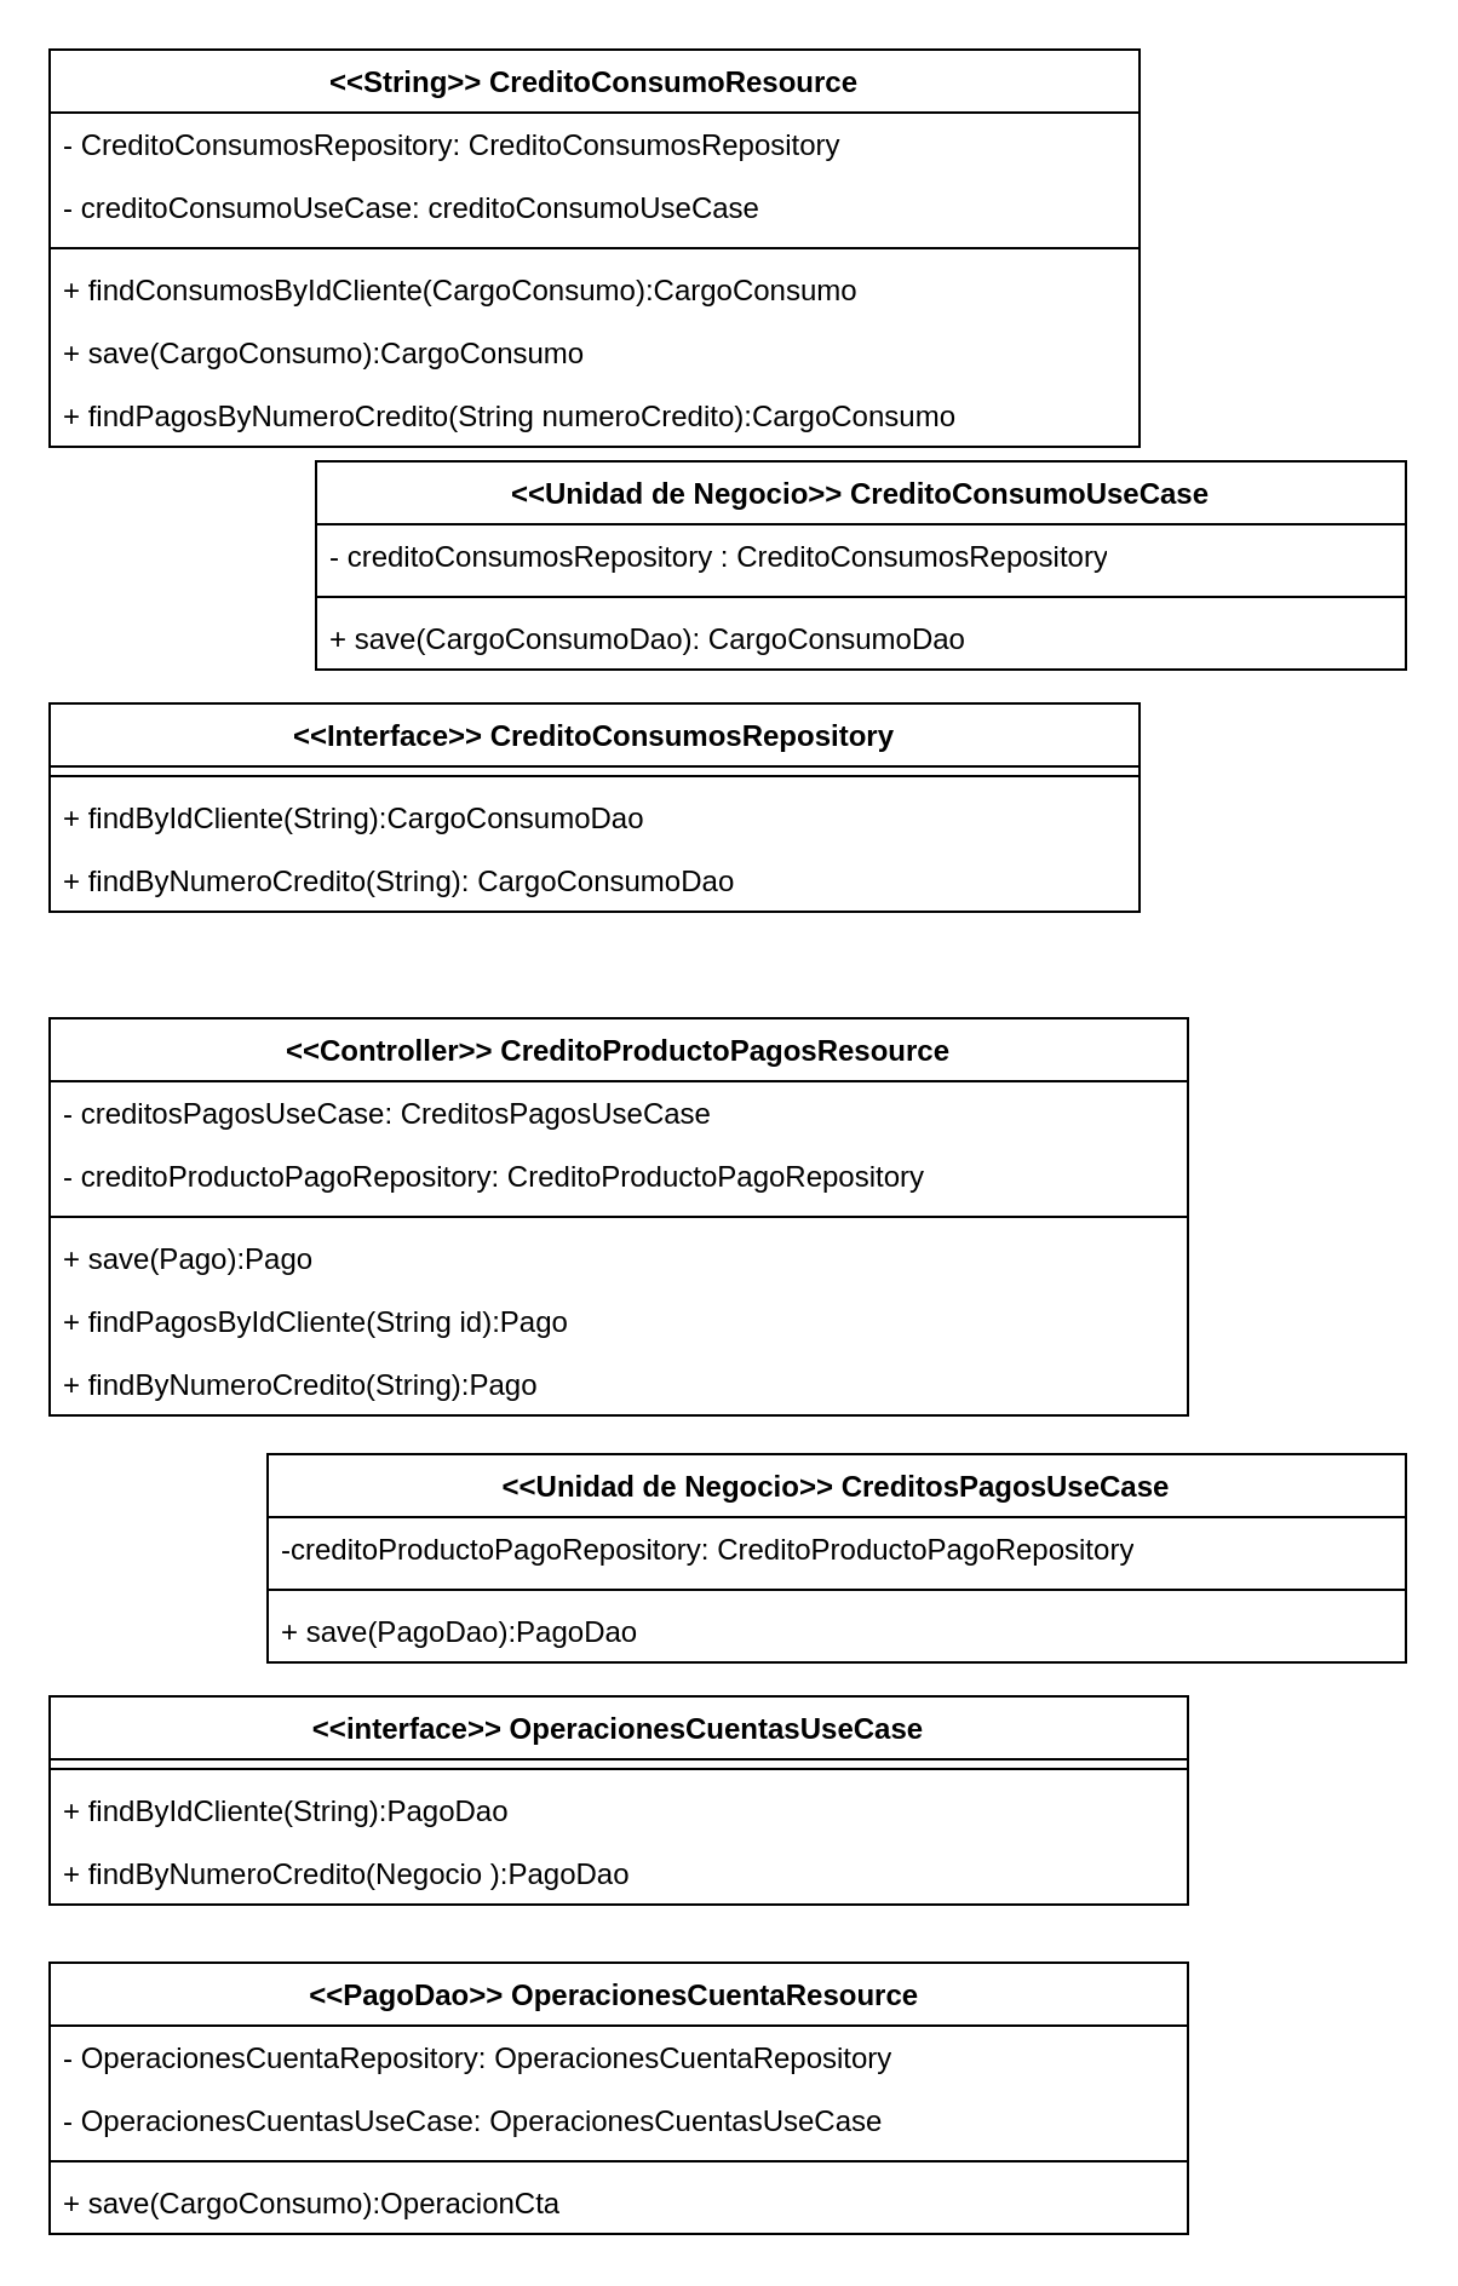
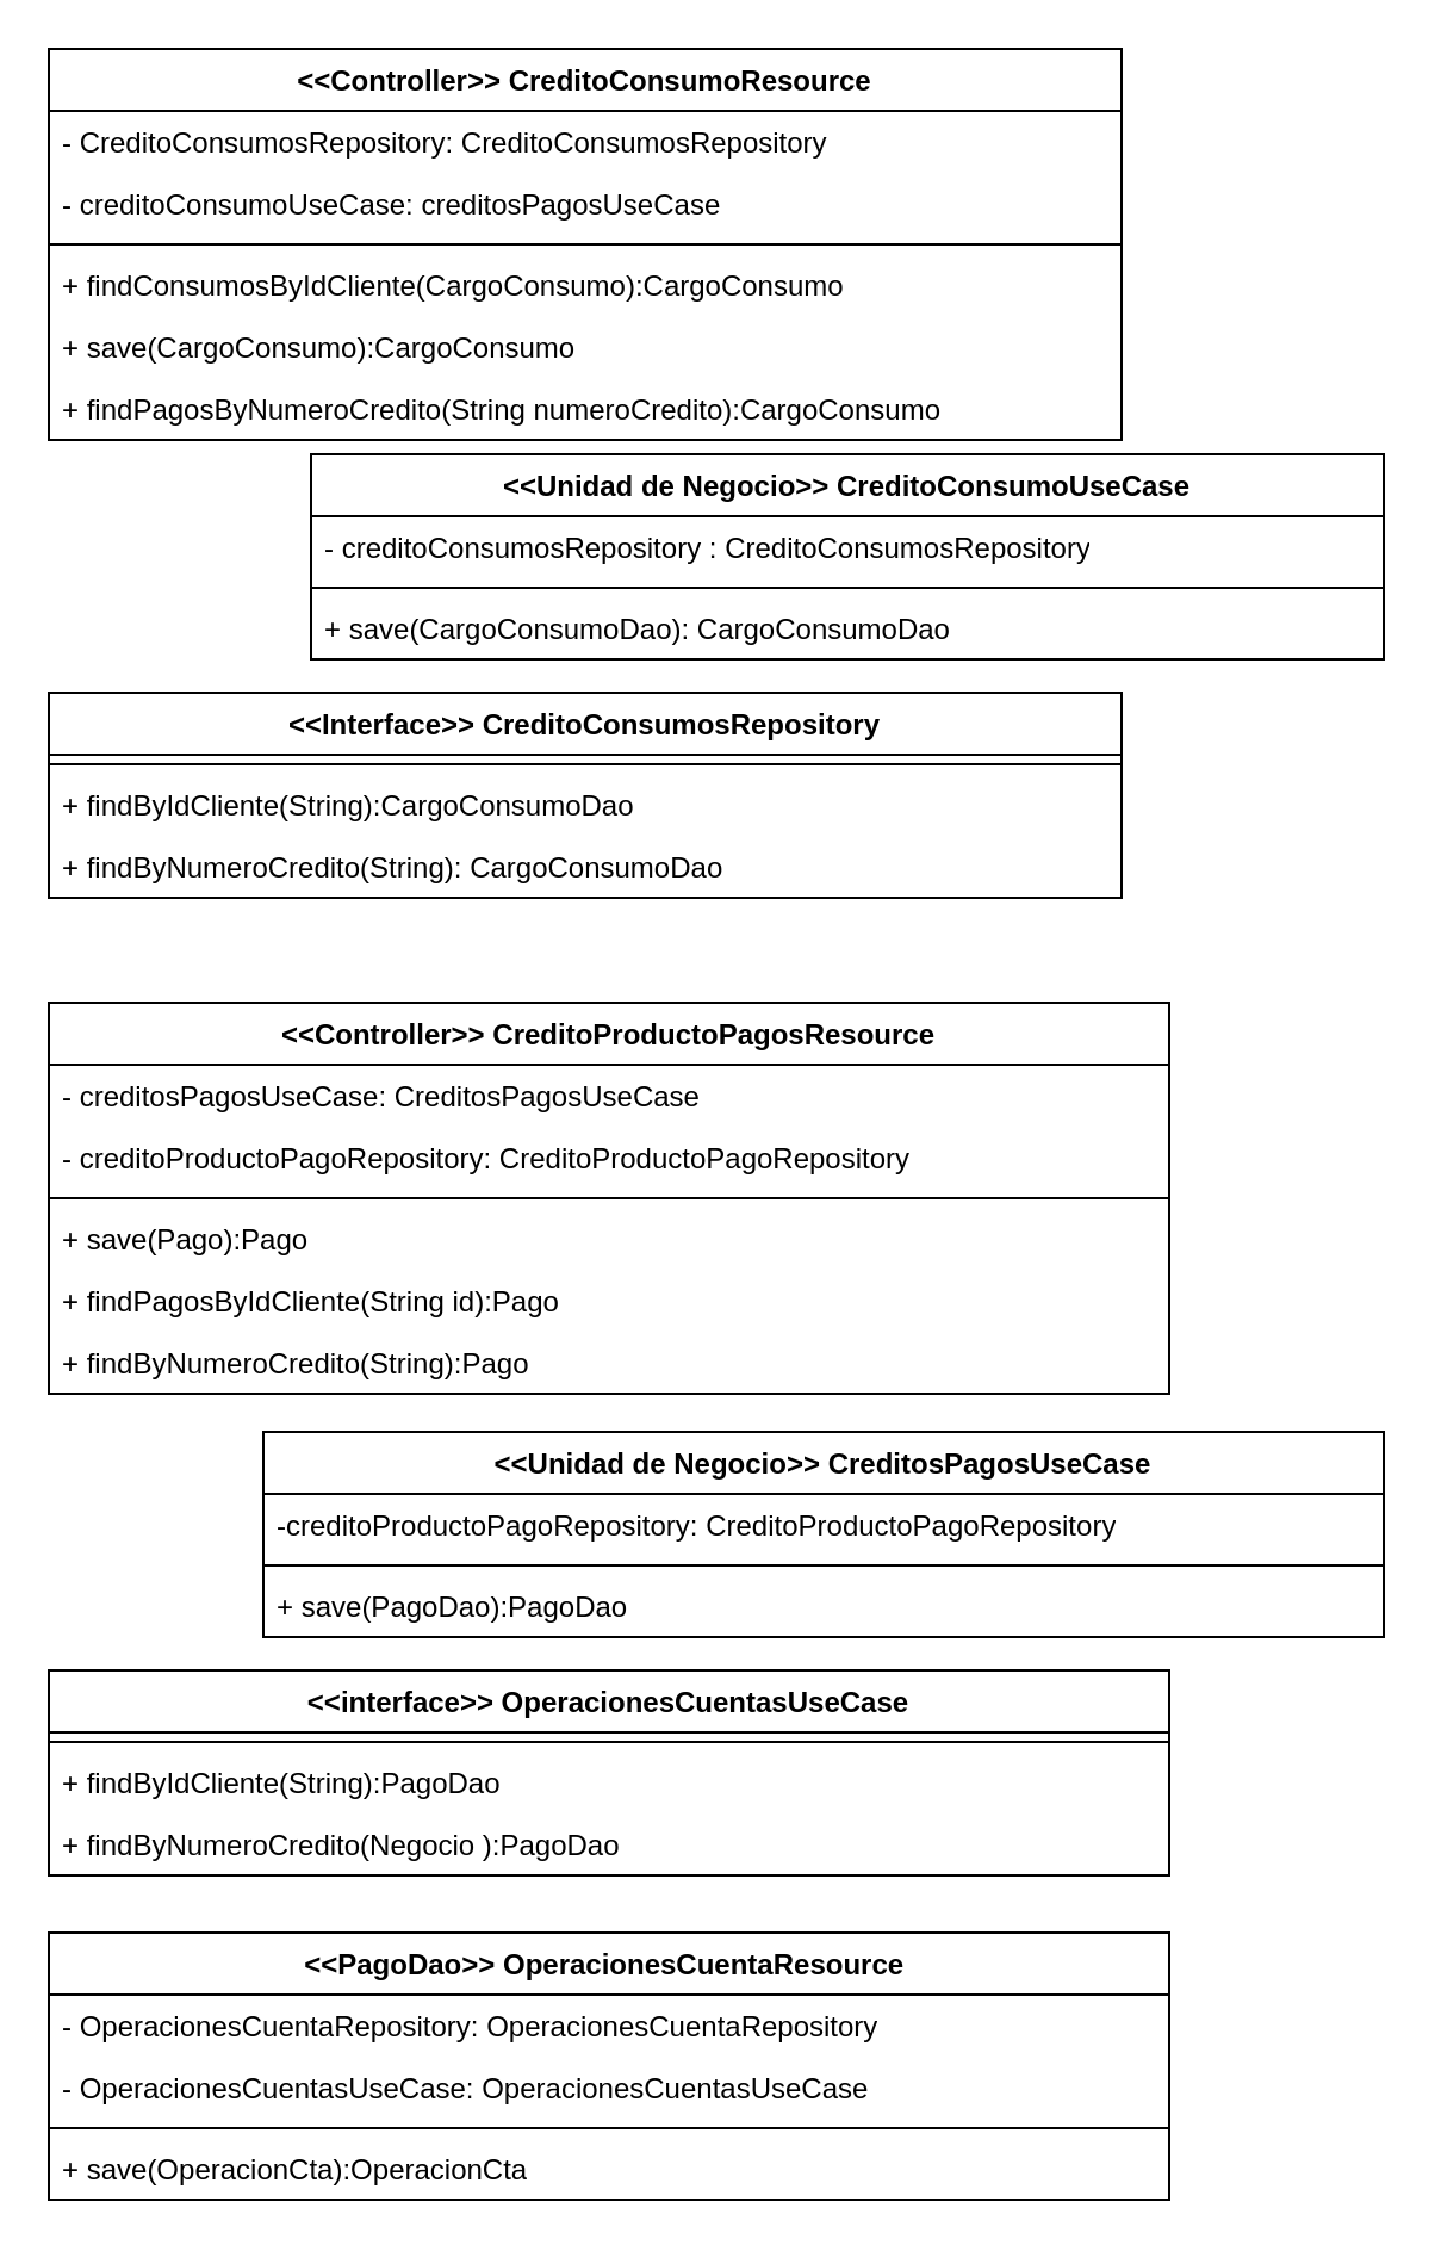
- <mxCell id="2" value="&amp;lt;&amp;lt;String&amp;gt;&amp;gt;&amp;nbsp;CreditoConsumoResource" style="swimlane;fontStyle=1;align=center;verticalAlign=top;childLayout=stackLayout;horizontal=1;startSize=26;horizontalStack=0;resizeParent=1;resizeParentMax=0;resizeLast=0;collapsible=1;marginBottom=0;whiteSpace=wrap;html=1;" vertex="1" parent="1"><mxGeometry x="20" y="20" width="450" height="164" as="geometry" /></mxCell>
+ <mxCell id="2" value="&amp;lt;&amp;lt;Controller&amp;gt;&amp;gt;&amp;nbsp;CreditoConsumoResource" style="swimlane;fontStyle=1;align=center;verticalAlign=top;childLayout=stackLayout;horizontal=1;startSize=26;horizontalStack=0;resizeParent=1;resizeParentMax=0;resizeLast=0;collapsible=1;marginBottom=0;whiteSpace=wrap;html=1;" vertex="1" parent="1"><mxGeometry x="20" y="20" width="450" height="164" as="geometry" /></mxCell>
- <mxCell id="4" value="-&amp;nbsp;creditoConsumoUseCase:&amp;nbsp;creditoConsumoUseCase" style="text;strokeColor=none;fillColor=none;align=left;verticalAlign=top;spacingLeft=4;spacingRight=4;overflow=hidden;rotatable=0;points=[[0,0.5],[1,0.5]];portConstraint=eastwest;whiteSpace=wrap;html=1;" vertex="1" parent="2"><mxGeometry y="52" width="450" height="26" as="geometry" /></mxCell>
+ <mxCell id="4" value="-&amp;nbsp;creditoConsumoUseCase:&amp;nbsp;creditosPagosUseCase" style="text;strokeColor=none;fillColor=none;align=left;verticalAlign=top;spacingLeft=4;spacingRight=4;overflow=hidden;rotatable=0;points=[[0,0.5],[1,0.5]];portConstraint=eastwest;whiteSpace=wrap;html=1;" vertex="1" parent="2"><mxGeometry y="52" width="450" height="26" as="geometry" /></mxCell>
- <mxCell id="28" value="+&amp;nbsp;save(CargoConsumo):OperacionCta" style="text;strokeColor=none;fillColor=none;align=left;verticalAlign=top;spacingLeft=4;spacingRight=4;overflow=hidden;rotatable=0;points=[[0,0.5],[1,0.5]];portConstraint=eastwest;whiteSpace=wrap;html=1;" vertex="1" parent="24"><mxGeometry y="86" width="470" height="26" as="geometry" /></mxCell>
+ <mxCell id="28" value="+&amp;nbsp;save(OperacionCta):OperacionCta" style="text;strokeColor=none;fillColor=none;align=left;verticalAlign=top;spacingLeft=4;spacingRight=4;overflow=hidden;rotatable=0;points=[[0,0.5],[1,0.5]];portConstraint=eastwest;whiteSpace=wrap;html=1;" vertex="1" parent="24"><mxGeometry y="86" width="470" height="26" as="geometry" /></mxCell>
